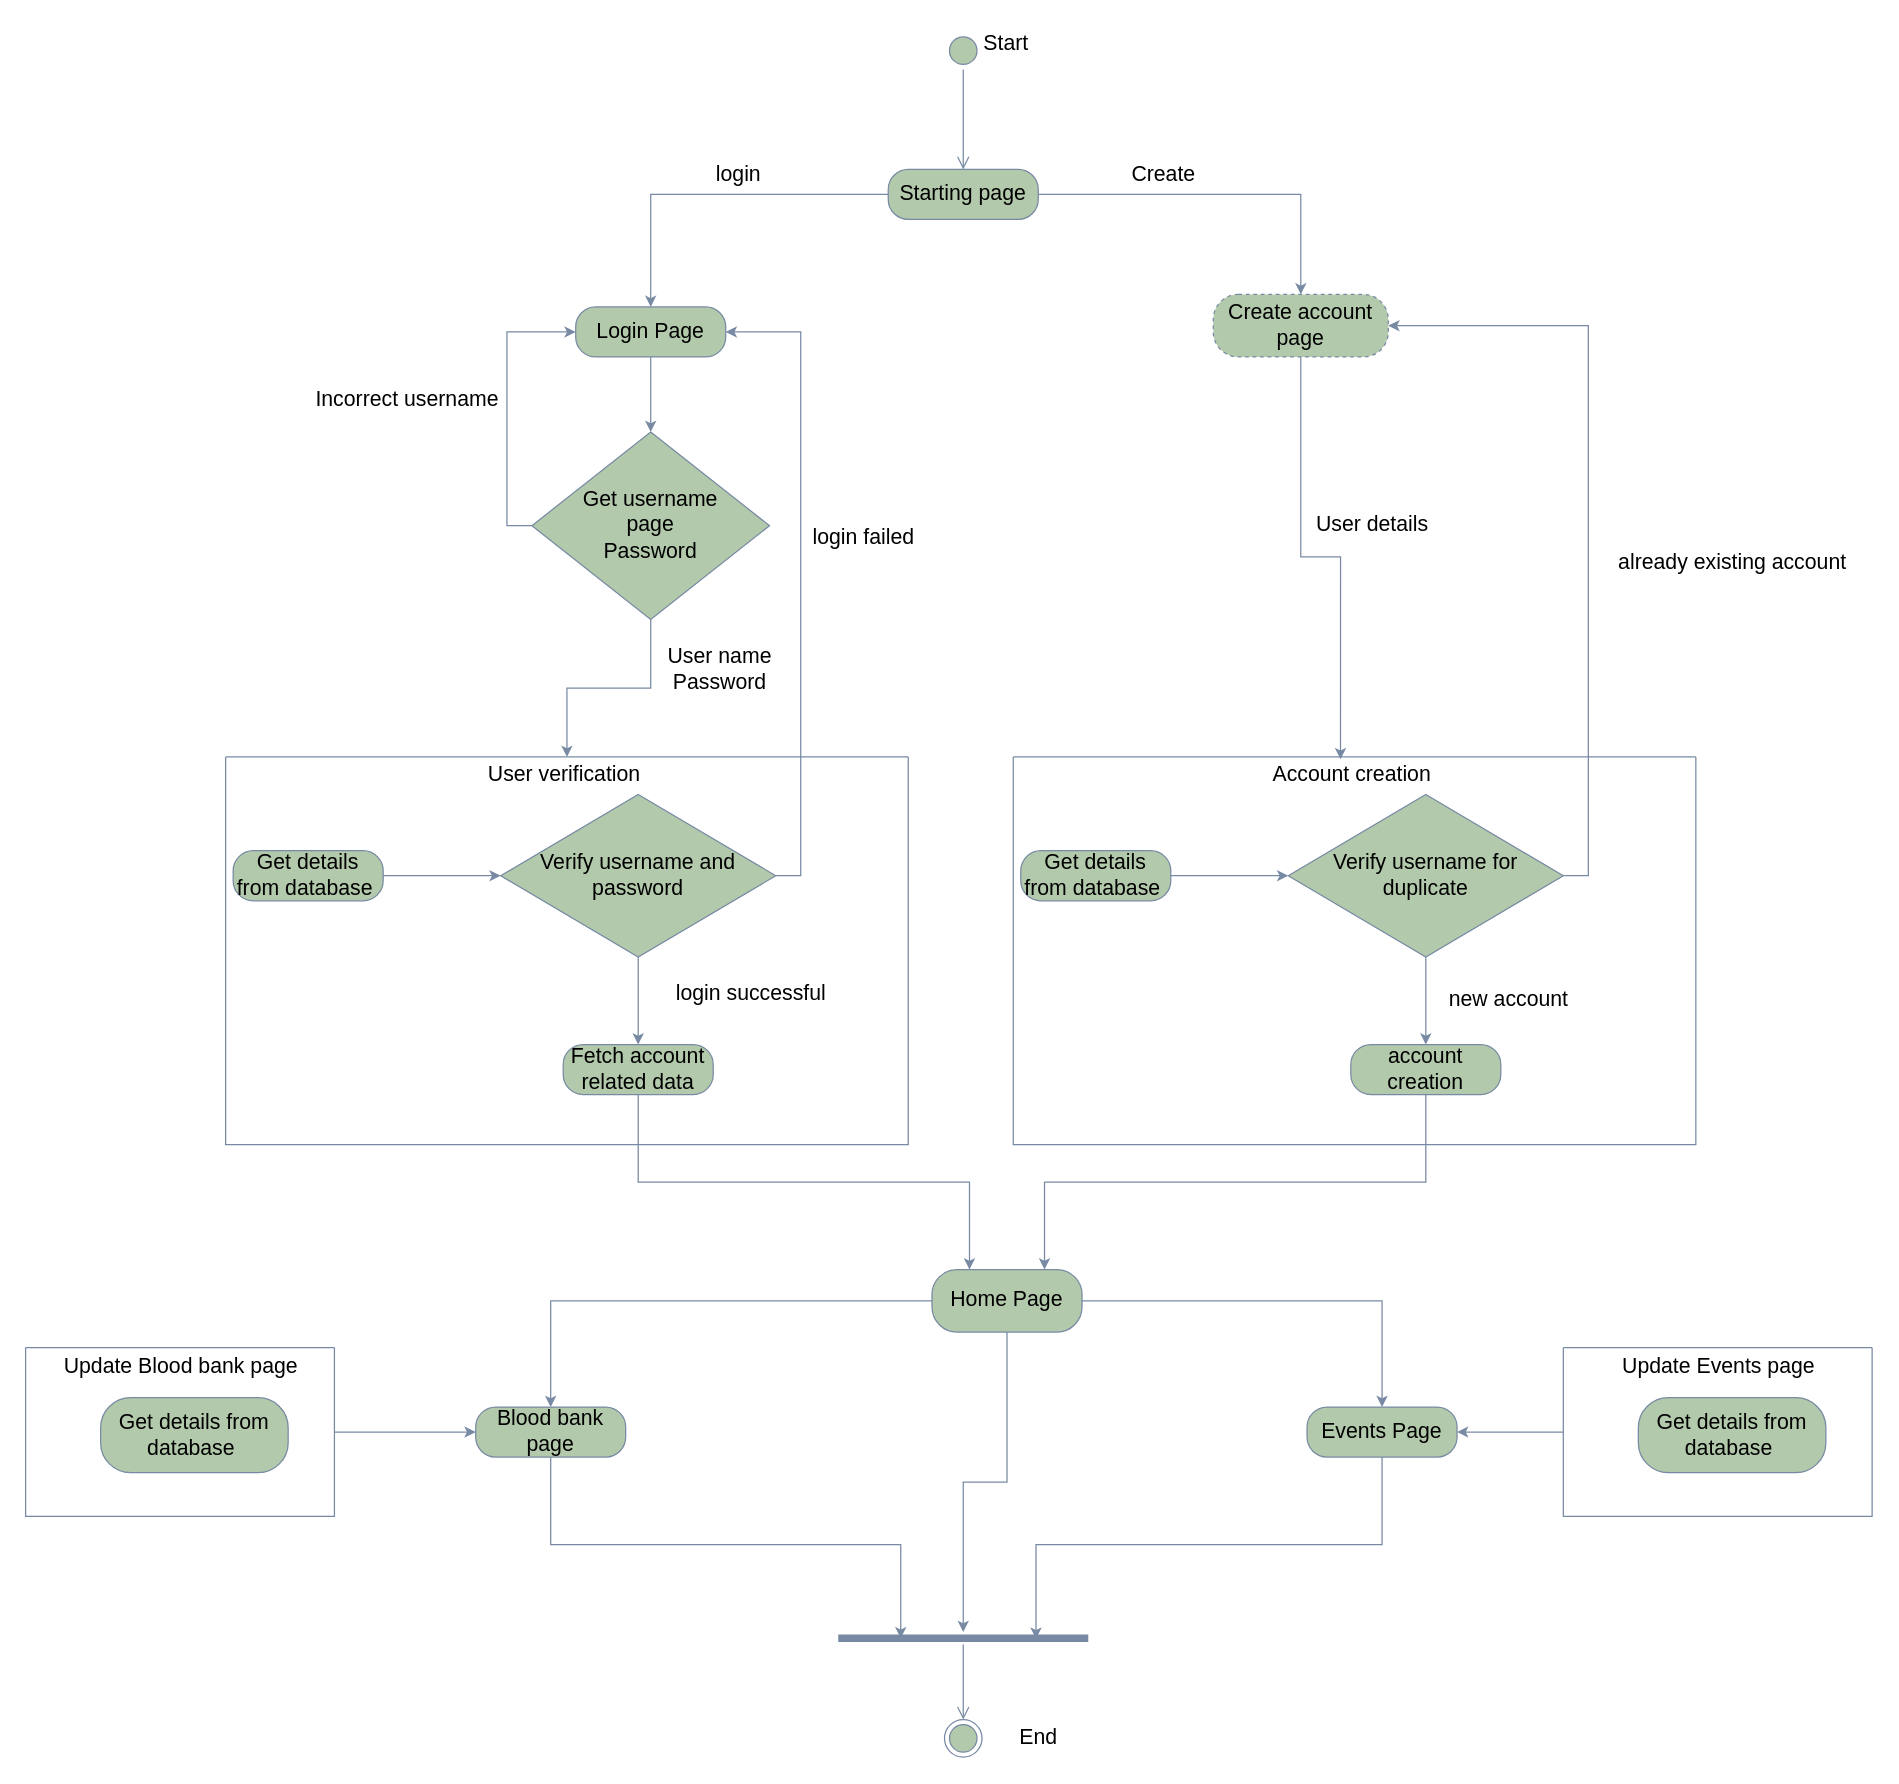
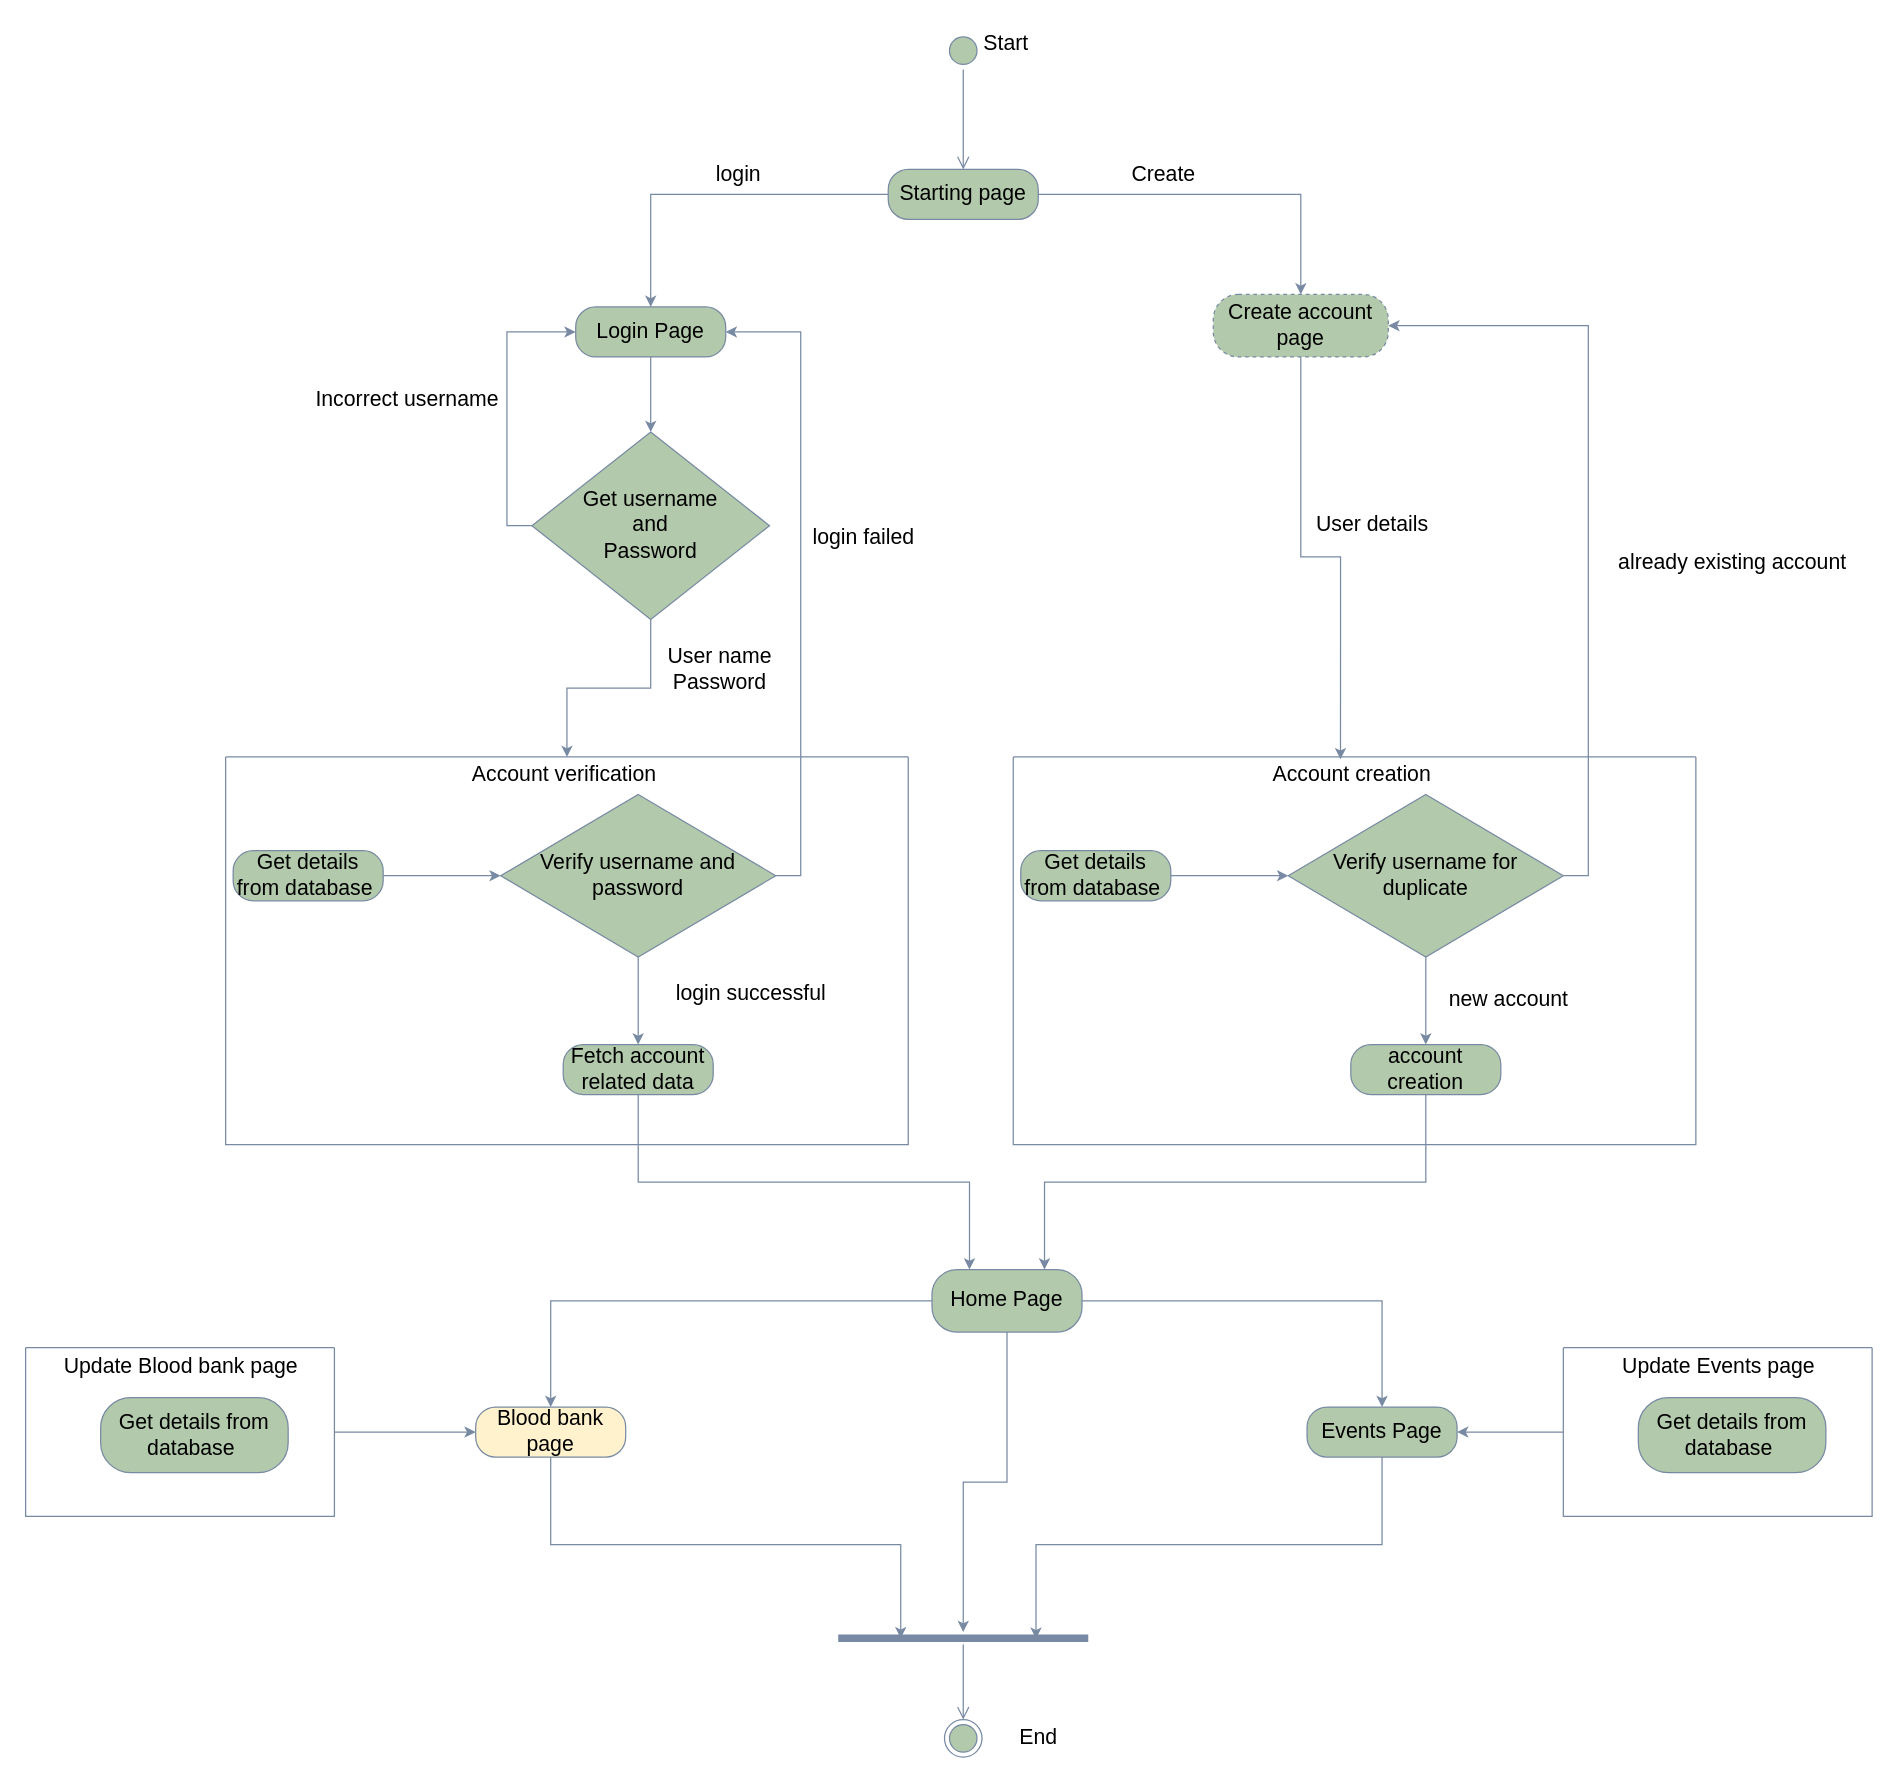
- <mxCell id="13" value="&lt;font color=&quot;#000000&quot;&gt;Get username&lt;br&gt;page&lt;br&gt;Password&lt;br&gt;&lt;/font&gt;" style="rhombus;whiteSpace=wrap;html=1;fillColor=#B2C9AB;strokeColor=#788AA3;fontSize=17;fontColor=#46495D;" vertex="1" parent="1"><mxGeometry x="425" y="345" width="190" height="150" as="geometry" /></mxCell>
+ <mxCell id="13" value="&lt;font color=&quot;#000000&quot;&gt;Get username&lt;br&gt;and&lt;br&gt;Password&lt;br&gt;&lt;/font&gt;" style="rhombus;whiteSpace=wrap;html=1;fillColor=#B2C9AB;strokeColor=#788AA3;fontSize=17;fontColor=#46495D;" vertex="1" parent="1"><mxGeometry x="425" y="345" width="190" height="150" as="geometry" /></mxCell>
- <mxCell id="21" value="User verification&amp;nbsp;" style="text;html=1;align=center;verticalAlign=middle;resizable=0;points=[];autosize=1;strokeColor=none;fillColor=none;fontSize=17;fontColor=#000000;" vertex="1" parent="20"><mxGeometry x="183" width="180" height="30" as="geometry" /></mxCell>
+ <mxCell id="21" value="Account verification&amp;nbsp;" style="text;html=1;align=center;verticalAlign=middle;resizable=0;points=[];autosize=1;strokeColor=none;fillColor=none;fontSize=17;fontColor=#000000;" vertex="1" parent="20"><mxGeometry x="183" width="180" height="30" as="geometry" /></mxCell>
- <mxCell id="51" value="Blood bank page" style="rounded=1;whiteSpace=wrap;html=1;arcSize=40;fontColor=#000000;fillColor=#B2C9AB;strokeColor=#788AA3;fontSize=17;" vertex="1" parent="1"><mxGeometry x="380" y="1125" width="120" height="40" as="geometry" /></mxCell>
+ <mxCell id="51" value="Blood bank page" style="rounded=1;whiteSpace=wrap;html=1;arcSize=40;fontColor=#000000;fillColor=#fff2cc;strokeColor=#788AA3;fontSize=17;" vertex="1" parent="1"><mxGeometry x="380" y="1125" width="120" height="40" as="geometry" /></mxCell>
